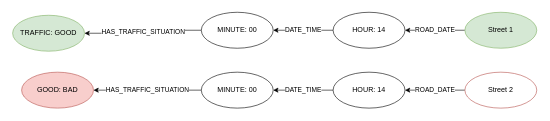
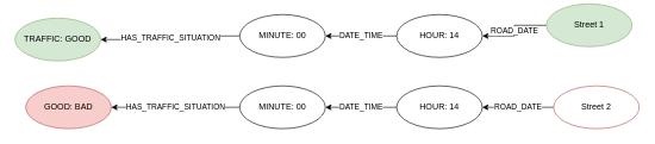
- <mxCell id="5" value="Street 1" style="ellipse;whiteSpace=wrap;html=1;fillColor=#d5e8d4;strokeColor=#82b366;" parent="1" vertex="1"><mxGeometry x="775" y="20" width="120" height="60" as="geometry" /></mxCell>
+ <mxCell id="5" value="Street 1" style="ellipse;whiteSpace=wrap;html=1;fillColor=#d5e8d4;strokeColor=#82b366;" parent="1" vertex="1"><mxGeometry x="765" y="5" width="120" height="60" as="geometry" /></mxCell>
